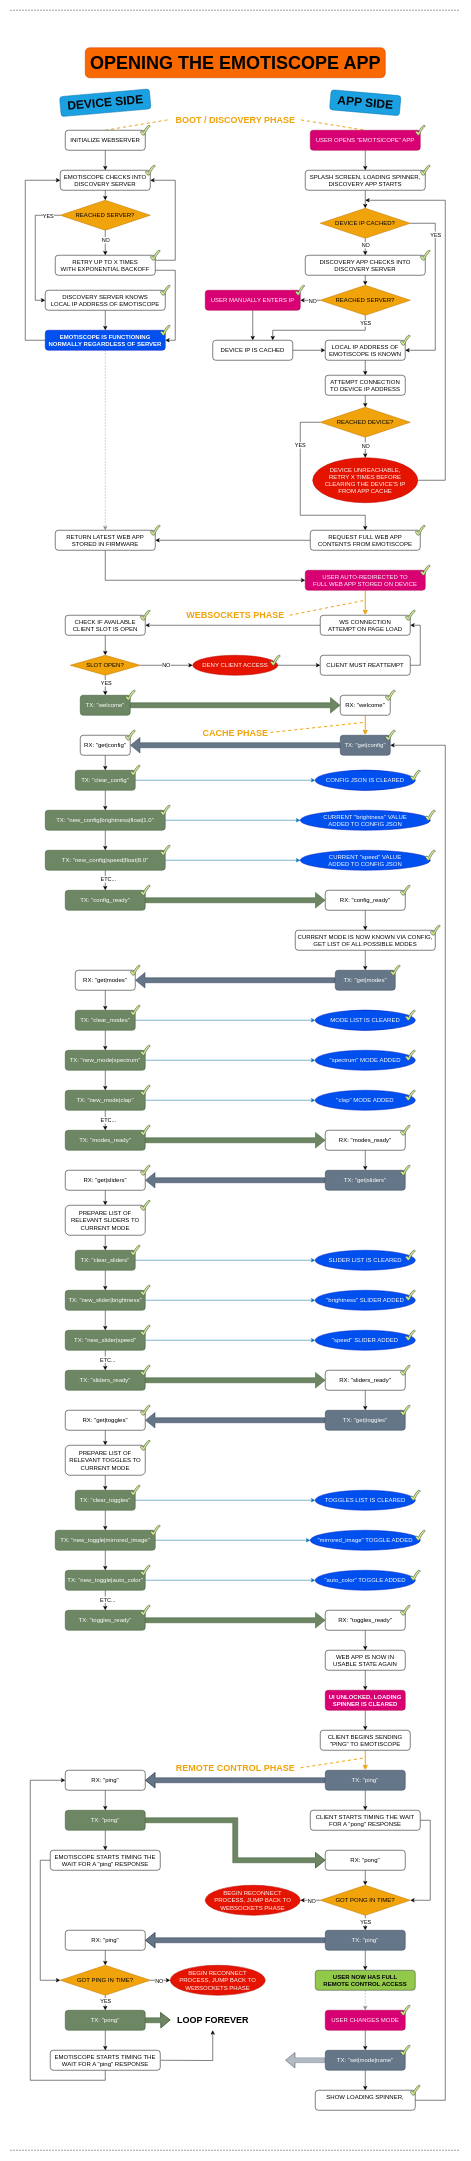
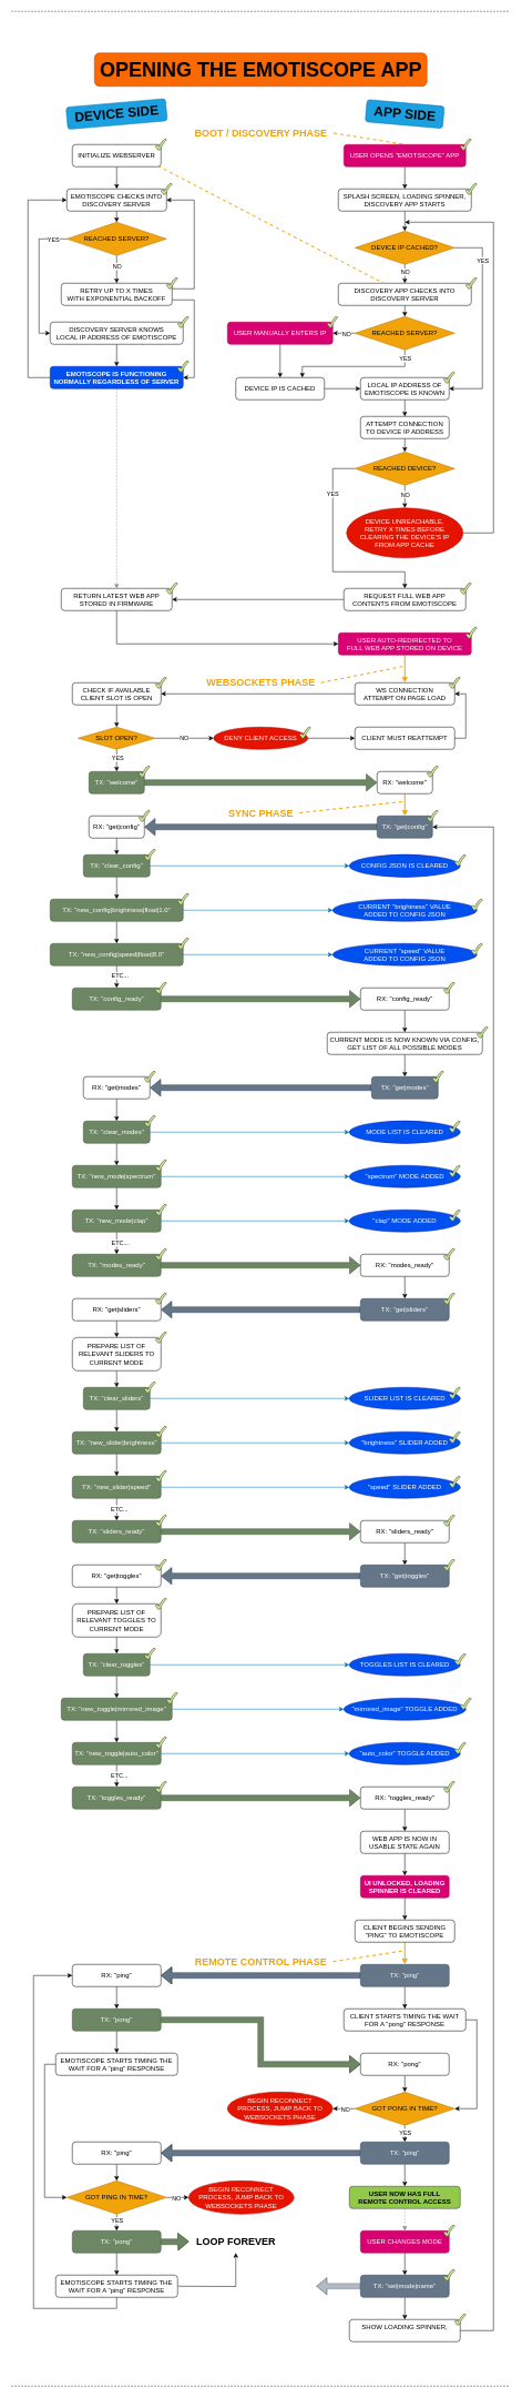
- <mxCell id="2" value="" style="endArrow=none;dashed=1;html=1;rounded=0;exitX=0.5;exitY=0;exitDx=0;exitDy=0;strokeColor=#F0A30A;entryX=-0.011;entryY=0.522;entryDx=0;entryDy=0;entryPerimeter=0;strokeWidth=2;" parent="1" source="5" target="174" edge="1"><mxGeometry width="50" height="50" relative="1" as="geometry"><mxPoint x="404" y="360" as="sourcePoint" /><mxPoint x="555" y="330" as="targetPoint" /></mxGeometry></mxCell>
+ <mxCell id="2" value="" style="endArrow=none;dashed=1;html=1;rounded=0;exitX=0.5;exitY=0;exitDx=0;exitDy=0;strokeColor=#F0A30A;strokeWidth=2;" parent="1" source="5" target="107" edge="1"><mxGeometry width="50" height="50" relative="1" as="geometry"><mxPoint x="404" y="360" as="sourcePoint" /><mxPoint x="555" y="330" as="targetPoint" /></mxGeometry></mxCell>
- <mxCell id="177" value="&lt;b style=&quot;font-size: 18px;&quot;&gt;CACHE PHASE&lt;/b&gt;" style="text;html=1;align=center;verticalAlign=middle;resizable=0;points=[];autosize=1;strokeColor=none;fillColor=none;fontSize=18;fontColor=#F0A30A;" parent="1" vertex="1"><mxGeometry x="400" y="1445" width="140" height="40" as="geometry" /></mxCell>
+ <mxCell id="177" value="&lt;b style=&quot;font-size: 18px;&quot;&gt;SYNC PHASE&lt;/b&gt;" style="text;html=1;align=center;verticalAlign=middle;resizable=0;points=[];autosize=1;strokeColor=none;fillColor=none;fontSize=18;fontColor=#F0A30A;" parent="1" vertex="1"><mxGeometry x="400" y="1445" width="140" height="40" as="geometry" /></mxCell>
